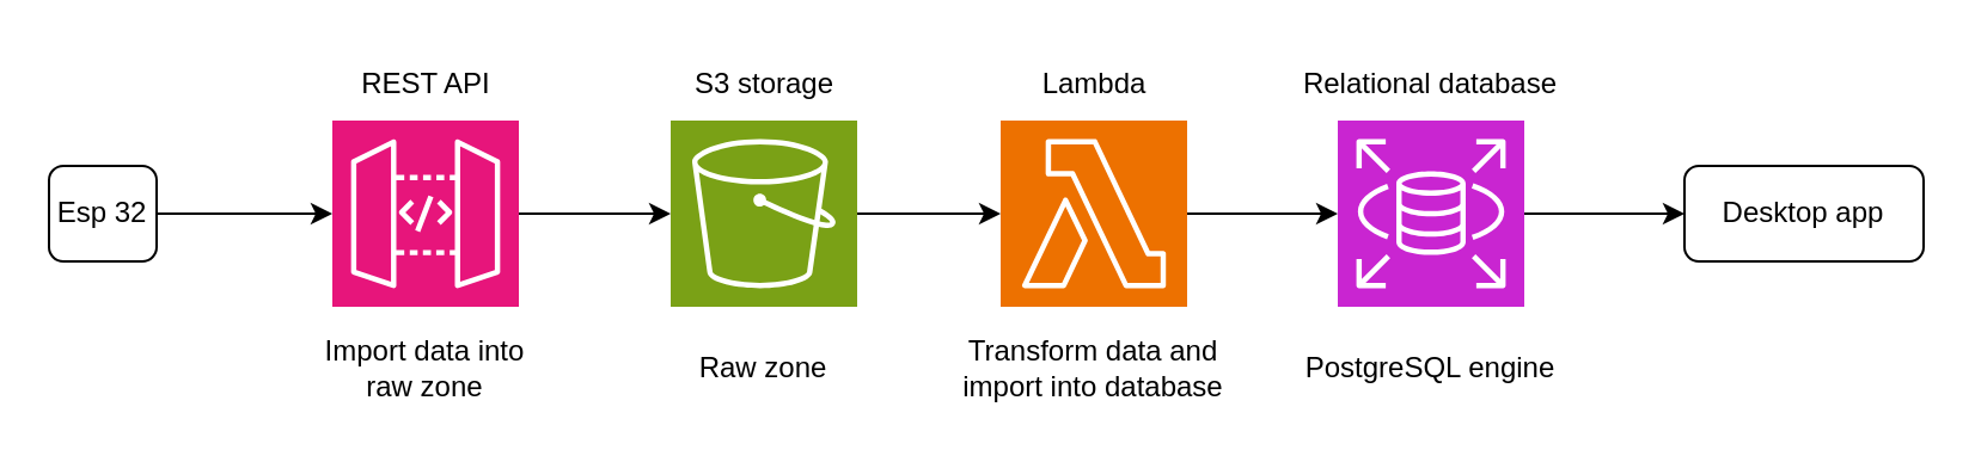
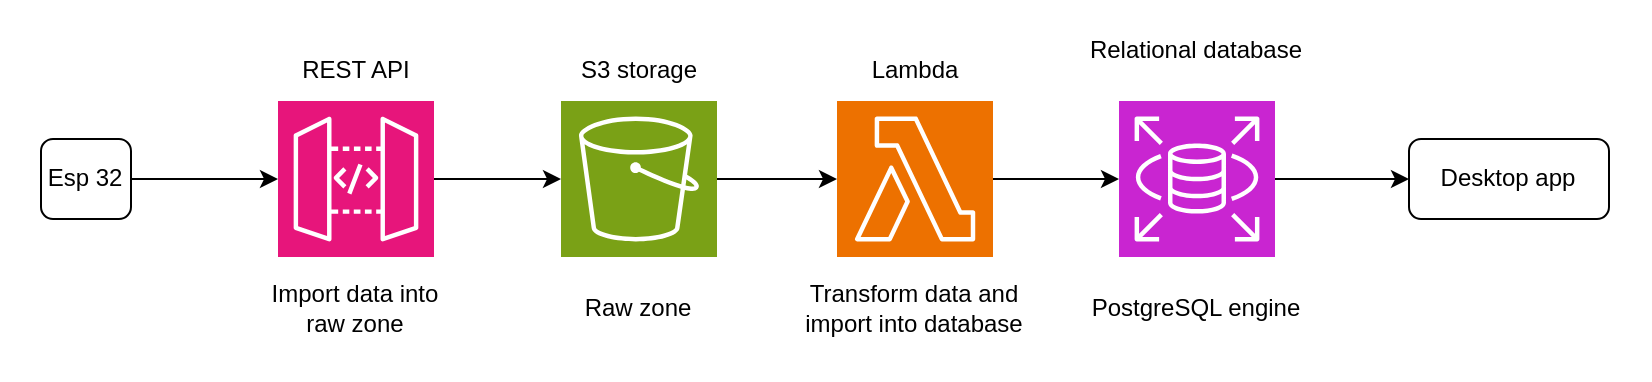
- <mxCell id="20" value="Relational database" style="text;html=1;strokeColor=none;fillColor=none;align=center;verticalAlign=middle;whiteSpace=wrap;rounded=0;" parent="1" vertex="1"><mxGeometry x="541.25" y="20" width="113.5" height="30" as="geometry" /></mxCell>
+ <mxCell id="20" value="Relational database" style="text;html=1;strokeColor=none;fillColor=none;align=center;verticalAlign=middle;whiteSpace=wrap;rounded=0;" parent="1" vertex="1"><mxGeometry x="541.25" y="10" width="113.5" height="30" as="geometry" /></mxCell>
